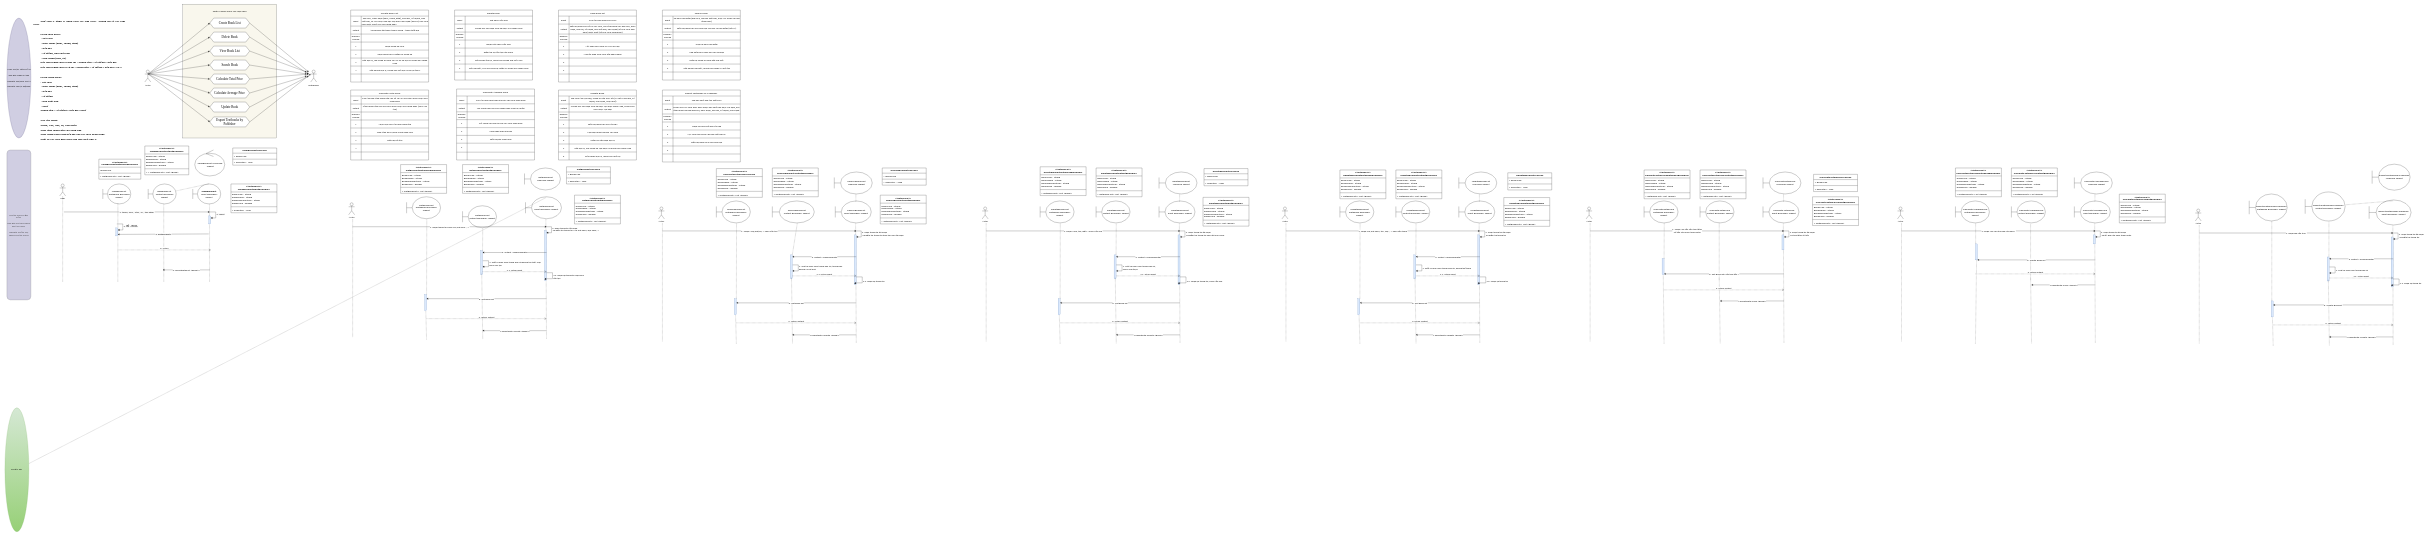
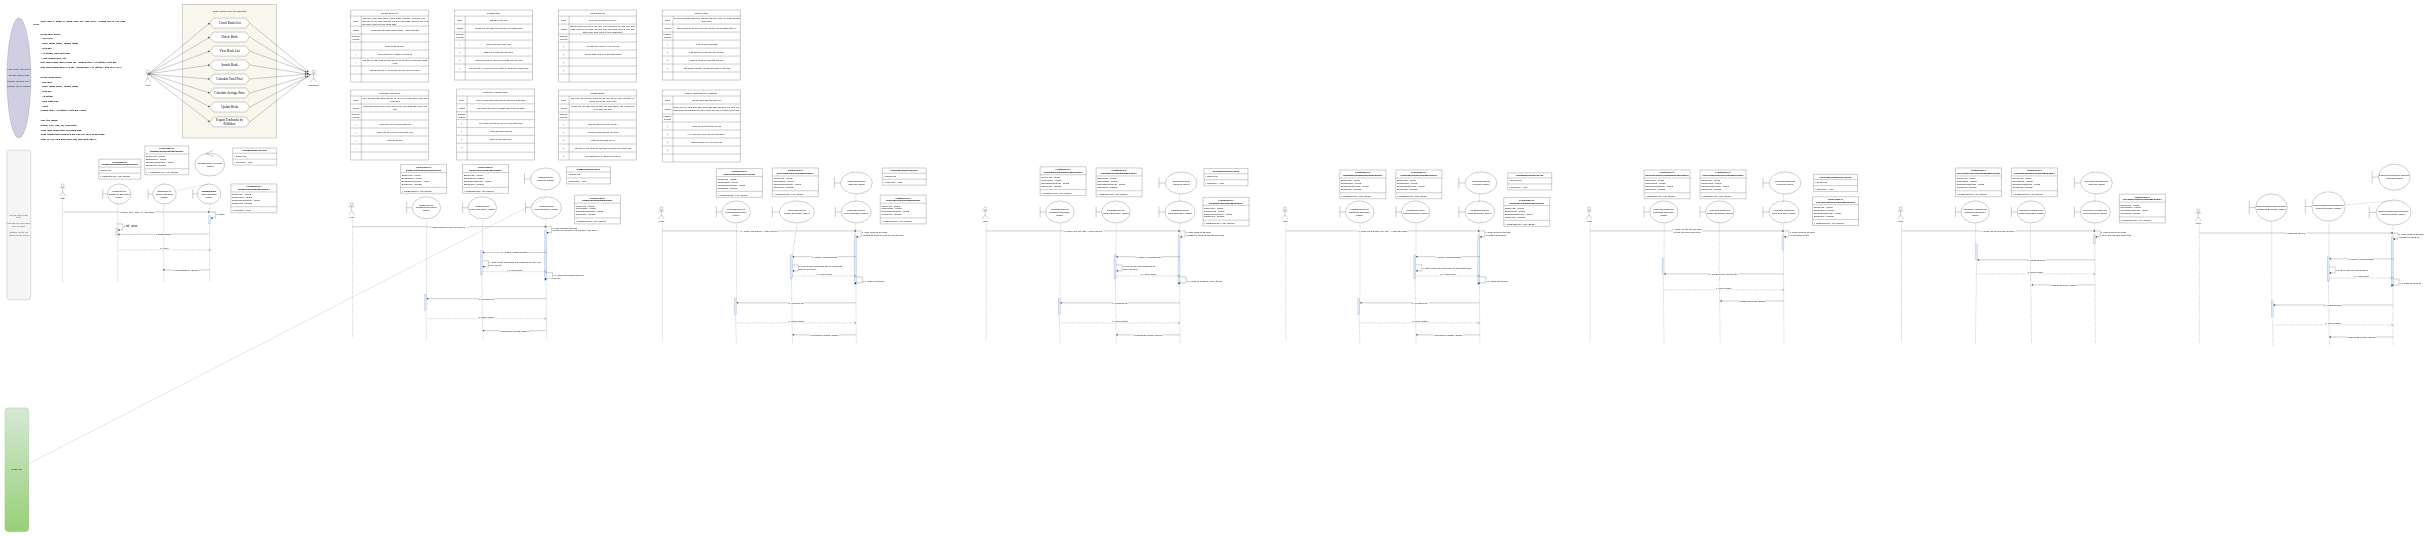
- <mxCell id="275" value="GetBoookList&lt;div&gt;Output Boundary Object&lt;/div&gt;" style="shape=umlBoundary;whiteSpace=wrap;html=1;" vertex="1" parent="1"><mxGeometry x="2310" y="1029" width="170" height="110" as="geometry" /></mxCell>
+ <mxCell id="275" value="GetBoookList&lt;div&gt;Output Boundary Object&lt;/div&gt;" style="shape=umlBoundary;whiteSpace=wrap;html=1;" vertex="1" parent="1"><mxGeometry x="2310" y="984" width="170" height="110" as="geometry" /></mxCell>
- <mxCell id="3" value="PHÂN TÍCH YÊU CẦU&amp;nbsp;&lt;div&gt;&lt;br&gt;&lt;/div&gt;&lt;div&gt;SƠ ĐỒ CLASS MỨC PHÂN TÍCH&amp;nbsp;&lt;/div&gt;&lt;div&gt;&lt;br&gt;&lt;/div&gt;&lt;div&gt;SƠ ĐỒ TUẦN TỰ MỨC PHÂN TÍCH&lt;/div&gt;" style="rounded=1;whiteSpace=wrap;html=1;fillColor=#d0cee2;strokeColor=#666666;fontColor=#333333;" parent="1" vertex="1"><mxGeometry x="30" y="750" width="120" height="750" as="geometry" /></mxCell>
+ <mxCell id="3" value="PHÂN TÍCH YÊU CẦU&amp;nbsp;&lt;div&gt;&lt;br&gt;&lt;/div&gt;&lt;div&gt;SƠ ĐỒ CLASS MỨC PHÂN TÍCH&amp;nbsp;&lt;/div&gt;&lt;div&gt;&lt;br&gt;&lt;/div&gt;&lt;div&gt;SƠ ĐỒ TUẦN TỰ MỨC PHÂN TÍCH&lt;/div&gt;" style="rounded=1;whiteSpace=wrap;html=1;fillColor=#f5f5f5;strokeColor=#666666;fontColor=#333333;" parent="1" vertex="1"><mxGeometry x="30" y="750" width="120" height="750" as="geometry" /></mxCell>
- <mxCell id="4" value="THIẾT KẾ&amp;nbsp;" style="ellipse;whiteSpace=wrap;html=1;fillColor=#d5e8d4;strokeColor=#82b366;gradientColor=#97d077;" parent="1" vertex="1"><mxGeometry x="20" y="2040" width="120" height="620" as="geometry" /></mxCell>
+ <mxCell id="4" value="THIẾT KẾ&amp;nbsp;" style="rounded=1;whiteSpace=wrap;html=1;fillColor=#d5e8d4;strokeColor=#82b366;gradientColor=#97d077;" parent="1" vertex="1"><mxGeometry x="20" y="2040" width="120" height="620" as="geometry" /></mxCell>
